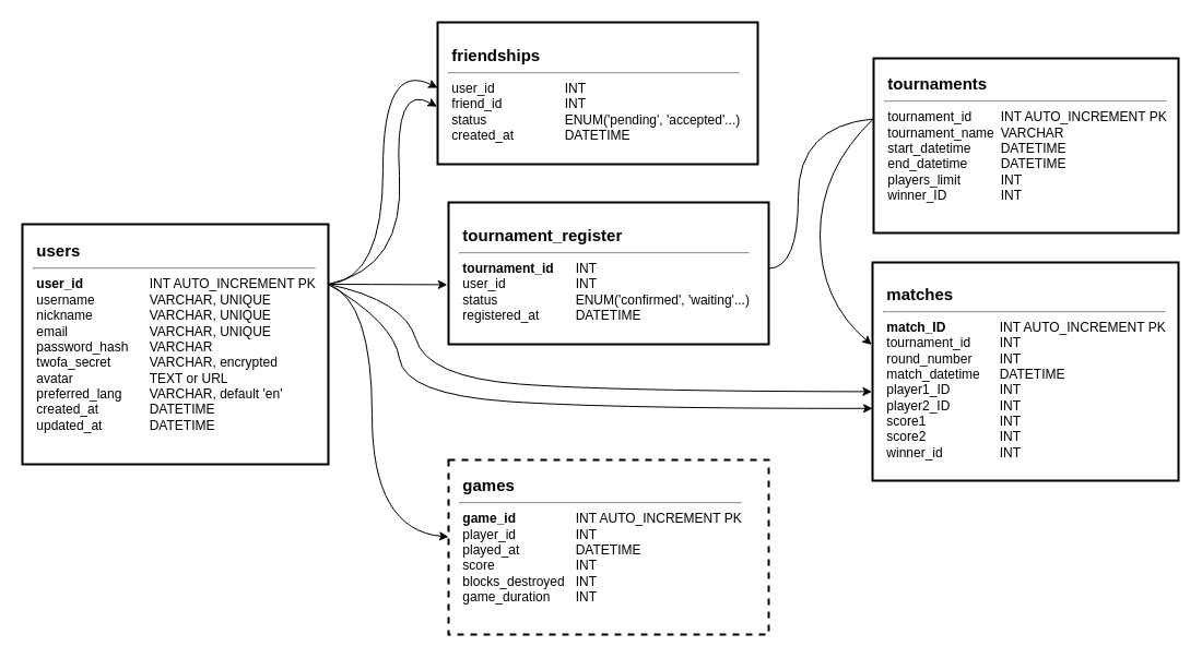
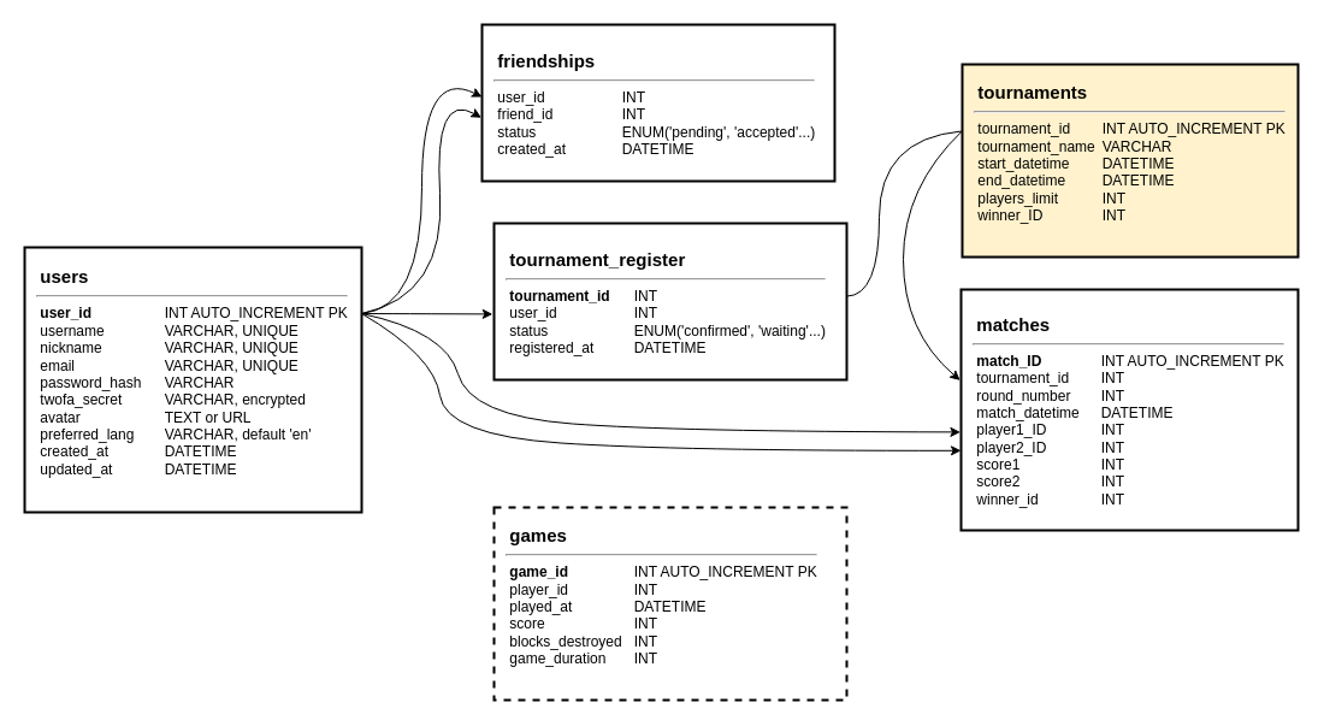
- <mxCell id="4" value="&lt;div align=&quot;left&quot;&gt;&amp;nbsp;&lt;b&gt;&lt;font style=&quot;font-size: 15px;&quot;&gt;tournaments&lt;/font&gt;&lt;/b&gt;&lt;hr&gt;&lt;/div&gt;&lt;div align=&quot;left&quot;&gt;&amp;nbsp;&lt;span style=&quot;color: light-dark(rgb(0, 0, 0), rgb(255, 153, 153));&quot;&gt;tournament_id&lt;/span&gt;&lt;span style=&quot;white-space: pre;&quot;&gt;&#09;&lt;/span&gt;&lt;span style=&quot;color: light-dark(rgb(0, 0, 0), rgb(255, 153, 153));&quot;&gt;INT&lt;/span&gt; &lt;span style=&quot;color: light-dark(rgb(0, 0, 0), rgb(255, 153, 153));&quot;&gt;AUTO_INCREMENT&lt;/span&gt; &lt;span style=&quot;color: light-dark(rgb(0, 0, 0), rgb(255, 153, 153));&quot;&gt;PK&lt;/span&gt;&lt;/div&gt;&lt;div align=&quot;left&quot;&gt;&amp;nbsp;tournament_name&lt;span style=&quot;white-space: pre;&quot;&gt;&#09;&lt;/span&gt;&lt;font&gt;VARCHAR&lt;/font&gt;&lt;/div&gt;&lt;div align=&quot;left&quot;&gt;&amp;nbsp;start_datetime&lt;span style=&quot;white-space: pre;&quot;&gt;&lt;span style=&quot;white-space: pre;&quot;&gt;&#09;&lt;/span&gt;&lt;/span&gt;&lt;font&gt;DATETIME&lt;/font&gt;&lt;br&gt;&amp;nbsp;end_datetime&lt;span style=&quot;white-space: pre;&quot;&gt;&#09;&lt;/span&gt;&lt;span style=&quot;white-space: pre;&quot;&gt;&#09;DATETIM&lt;/span&gt;&lt;font&gt;E&lt;/font&gt;&lt;br&gt;&amp;nbsp;players_limit&lt;span style=&quot;white-space: pre;&quot;&gt;&#09;&lt;/span&gt;&lt;span style=&quot;white-space: pre;&quot;&gt;&#09;&lt;/span&gt;INT&lt;br&gt;&amp;nbsp;winner_ID &amp;nbsp; &lt;span style=&quot;white-space: pre;&quot;&gt;&#09;&lt;span style=&quot;white-space: pre;&quot;&gt;&#09;&lt;/span&gt;INT&lt;/span&gt;&lt;br&gt;&lt;/div&gt;&lt;div align=&quot;left&quot;&gt;&lt;br&gt;&lt;/div&gt;" style="rounded=0;whiteSpace=wrap;html=1;align=left;glass=0;fontSize=12;spacingTop=2;spacing=10;strokeWidth=2;" parent="1" vertex="1"><mxGeometry x="799" y="53" width="279" height="160" as="geometry" /></mxCell>
+ <mxCell id="4" value="&lt;div align=&quot;left&quot;&gt;&amp;nbsp;&lt;b&gt;&lt;font style=&quot;font-size: 15px;&quot;&gt;tournaments&lt;/font&gt;&lt;/b&gt;&lt;hr&gt;&lt;/div&gt;&lt;div align=&quot;left&quot;&gt;&amp;nbsp;&lt;span style=&quot;color: light-dark(rgb(0, 0, 0), rgb(255, 153, 153));&quot;&gt;tournament_id&lt;/span&gt;&lt;span style=&quot;white-space: pre;&quot;&gt;&#09;&lt;/span&gt;&lt;span style=&quot;color: light-dark(rgb(0, 0, 0), rgb(255, 153, 153));&quot;&gt;INT&lt;/span&gt; &lt;span style=&quot;color: light-dark(rgb(0, 0, 0), rgb(255, 153, 153));&quot;&gt;AUTO_INCREMENT&lt;/span&gt; &lt;span style=&quot;color: light-dark(rgb(0, 0, 0), rgb(255, 153, 153));&quot;&gt;PK&lt;/span&gt;&lt;/div&gt;&lt;div align=&quot;left&quot;&gt;&amp;nbsp;tournament_name&lt;span style=&quot;white-space: pre;&quot;&gt;&#09;&lt;/span&gt;&lt;font&gt;VARCHAR&lt;/font&gt;&lt;/div&gt;&lt;div align=&quot;left&quot;&gt;&amp;nbsp;start_datetime&lt;span style=&quot;white-space: pre;&quot;&gt;&lt;span style=&quot;white-space: pre;&quot;&gt;&#09;&lt;/span&gt;&lt;/span&gt;&lt;font&gt;DATETIME&lt;/font&gt;&lt;br&gt;&amp;nbsp;end_datetime&lt;span style=&quot;white-space: pre;&quot;&gt;&#09;&lt;/span&gt;&lt;span style=&quot;white-space: pre;&quot;&gt;&#09;DATETIM&lt;/span&gt;&lt;font&gt;E&lt;/font&gt;&lt;br&gt;&amp;nbsp;players_limit&lt;span style=&quot;white-space: pre;&quot;&gt;&#09;&lt;/span&gt;&lt;span style=&quot;white-space: pre;&quot;&gt;&#09;&lt;/span&gt;INT&lt;br&gt;&amp;nbsp;winner_ID &amp;nbsp; &lt;span style=&quot;white-space: pre;&quot;&gt;&#09;&lt;span style=&quot;white-space: pre;&quot;&gt;&#09;&lt;/span&gt;INT&lt;/span&gt;&lt;br&gt;&lt;/div&gt;&lt;div align=&quot;left&quot;&gt;&lt;br&gt;&lt;/div&gt;" style="rounded=0;whiteSpace=wrap;html=1;align=left;glass=0;fontSize=12;spacingTop=2;spacing=10;strokeWidth=2;fillColor=#fff2cc;" parent="1" vertex="1"><mxGeometry x="799" y="53" width="279" height="160" as="geometry" /></mxCell>
- <mxCell id="10" value="" style="curved=1;endArrow=classic;html=1;rounded=0;exitX=1;exitY=0.25;exitDx=0;exitDy=0;entryX=0;entryY=0.441;entryDx=0;entryDy=0;entryPerimeter=0;strokeColor=light-dark(#000000,#FFFF66);align=center;verticalAlign=middle;fontFamily=Helvetica;fontSize=11;fontColor=default;labelBackgroundColor=default;" edge="1" parent="1" source="2" target="7"><mxGeometry width="50" height="50" relative="1" as="geometry"><mxPoint x="320" y="305" as="sourcePoint" /><mxPoint x="370" y="455" as="targetPoint" /><Array as="points"><mxPoint x="340" y="275" /><mxPoint x="340" y="485" /></Array></mxGeometry></mxCell>
